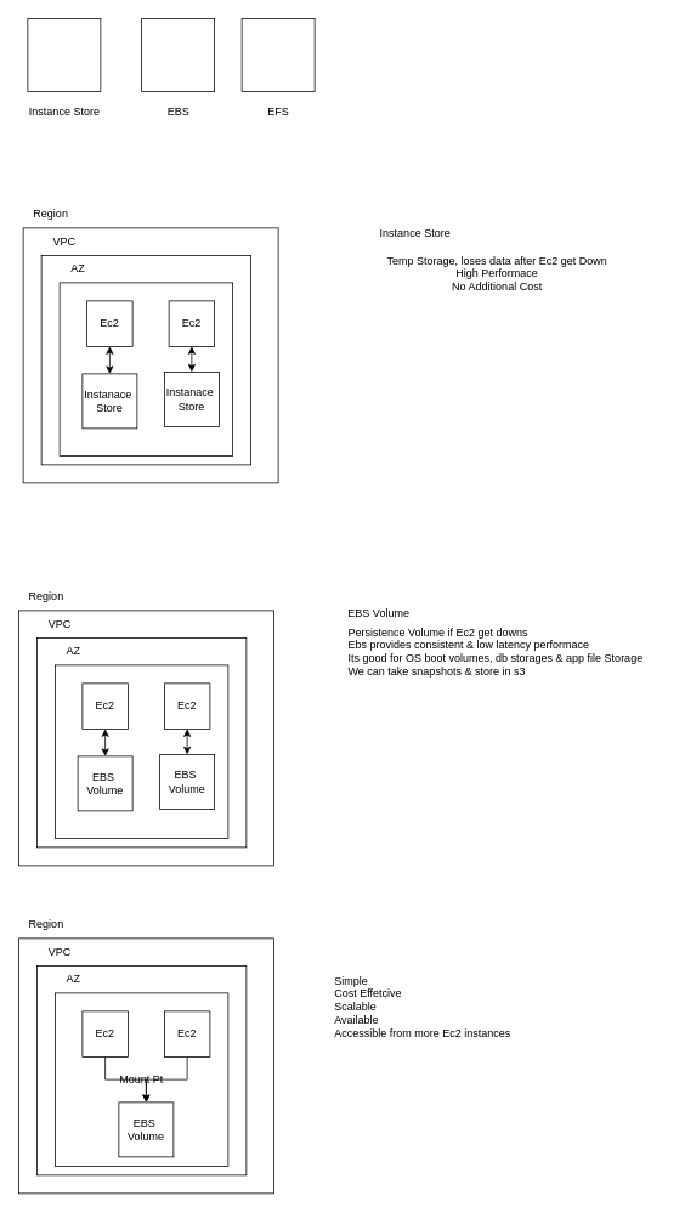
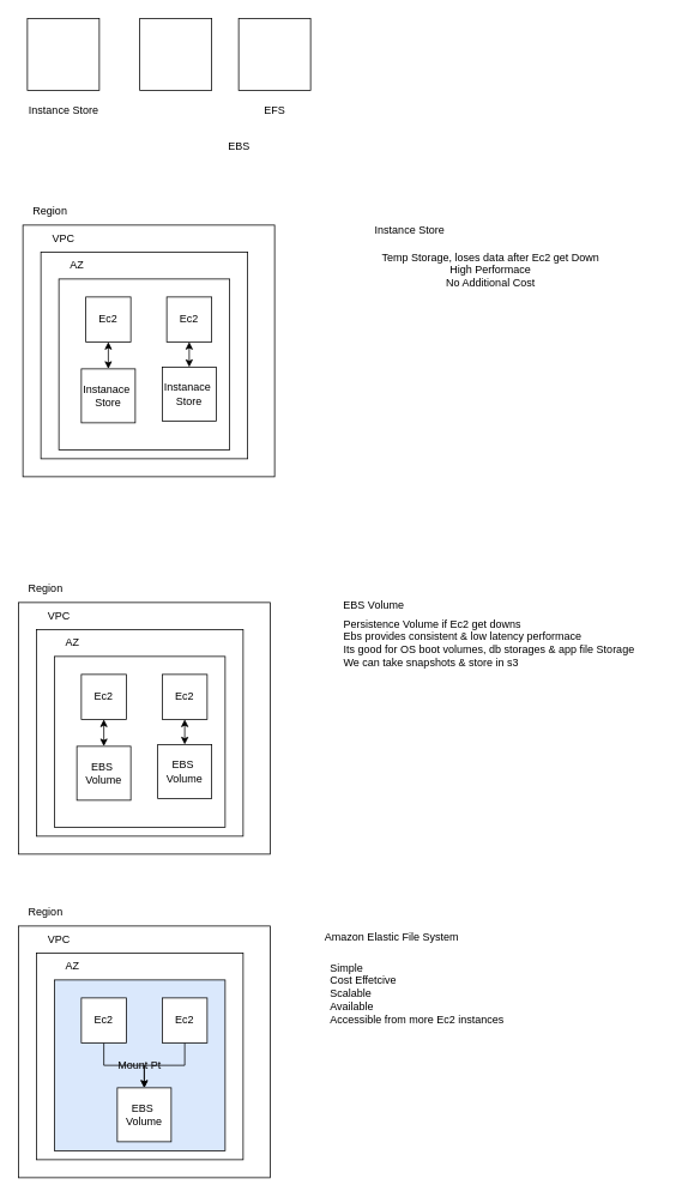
- <mxCell id="5" value="EBS" style="text;html=1;align=center;verticalAlign=middle;resizable=0;points=[];autosize=1;strokeColor=none;fillColor=none;" vertex="1" parent="1"><mxGeometry x="170" y="108" width="50" height="30" as="geometry" /></mxCell>
+ <mxCell id="5" value="EBS" style="text;html=1;align=center;verticalAlign=middle;resizable=0;points=[];autosize=1;strokeColor=none;fillColor=none;" vertex="1" parent="1"><mxGeometry x="240" y="148" width="50" height="30" as="geometry" /></mxCell>
+ <mxCell id="47" value="Amazon Elastic File System" style="text;html=1;align=center;verticalAlign=middle;resizable=0;points=[];autosize=1;strokeColor=none;fillColor=none;" vertex="1" parent="1"><mxGeometry x="350" y="1028" width="170" height="30" as="geometry" /></mxCell>
- <mxCell id="41" value="Mount Pt" style="whiteSpace=wrap;html=1;aspect=fixed;" vertex="1" parent="1"><mxGeometry x="60" y="1090" width="190" height="190" as="geometry" /></mxCell>
+ <mxCell id="41" value="Mount Pt" style="whiteSpace=wrap;html=1;aspect=fixed;fillColor=#dae8fc;" vertex="1" parent="1"><mxGeometry x="60" y="1090" width="190" height="190" as="geometry" /></mxCell>
